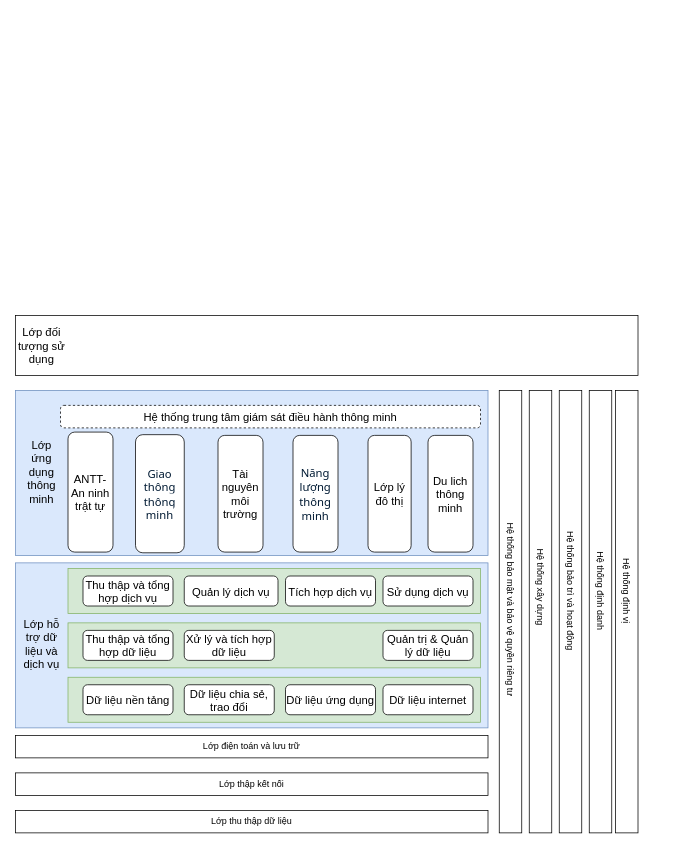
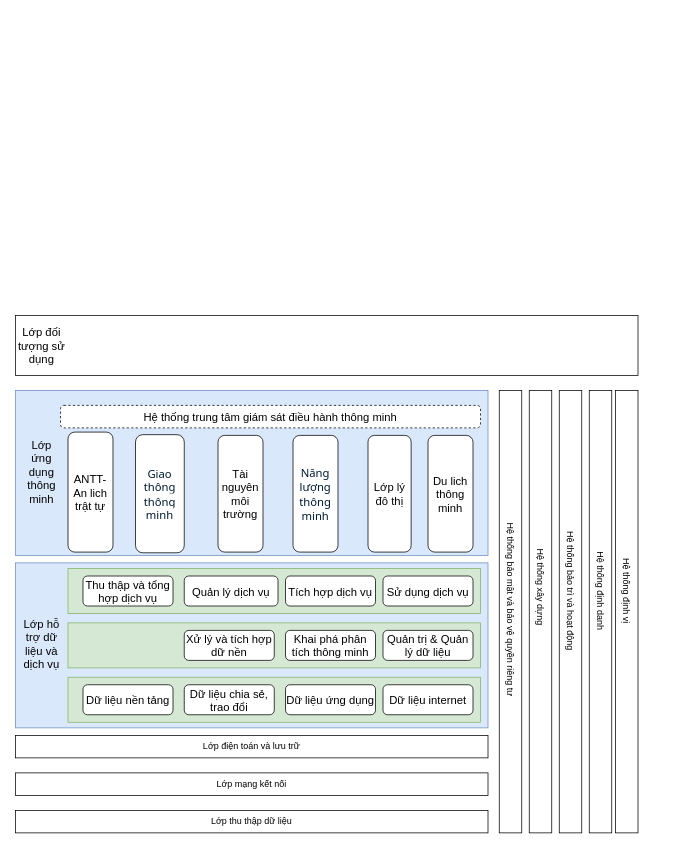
- <mxCell id="32" value="&lt;span style=&quot;font-size: 15px;&quot;&gt;ANTT-An ninh trật tự&lt;/span&gt;" style="rounded=1;whiteSpace=wrap;html=1;direction=south;" vertex="1" parent="1"><mxGeometry x="90" y="575.62" width="60" height="160" as="geometry" /></mxCell>
+ <mxCell id="32" value="&lt;span style=&quot;font-size: 15px;&quot;&gt;ANTT-An lich trật tự&lt;/span&gt;" style="rounded=1;whiteSpace=wrap;html=1;direction=south;" vertex="1" parent="1"><mxGeometry x="90" y="575.62" width="60" height="160" as="geometry" /></mxCell>
- <mxCell id="24" value="&lt;span style=&quot;font-size: 15px;&quot;&gt;Thu thập và tổng hợp dữ liệu&lt;/span&gt;" style="rounded=1;whiteSpace=wrap;html=1;" vertex="1" parent="1"><mxGeometry x="110" y="840" width="120" height="40" as="geometry" /></mxCell>
- <mxCell id="35" value="&lt;span style=&quot;font-size: 15px;&quot;&gt;Xử lý và tích hợp dữ liệu&lt;/span&gt;" style="rounded=1;whiteSpace=wrap;html=1;" vertex="1" parent="1"><mxGeometry x="245" y="840" width="120" height="40" as="geometry" /></mxCell>
+ <mxCell id="35" value="&lt;span style=&quot;font-size: 15px;&quot;&gt;Xử lý và tích hợp dữ nền&lt;/span&gt;" style="rounded=1;whiteSpace=wrap;html=1;" vertex="1" parent="1"><mxGeometry x="245" y="840" width="120" height="40" as="geometry" /></mxCell>
+ <mxCell id="36" value="&lt;span style=&quot;font-size: 15px;&quot;&gt;Khai phá phân tích thông minh&lt;/span&gt;" style="rounded=1;whiteSpace=wrap;html=1;" vertex="1" parent="1"><mxGeometry x="380" y="840" width="120" height="40" as="geometry" /></mxCell>
- <mxCell id="4" value="Lớp thập kết nối" style="rounded=0;whiteSpace=wrap;html=1;" vertex="1" parent="1"><mxGeometry x="20" y="1030" width="630" height="30" as="geometry" /></mxCell>
+ <mxCell id="4" value="Lớp mạng kết nối" style="rounded=0;whiteSpace=wrap;html=1;" vertex="1" parent="1"><mxGeometry x="20" y="1030" width="630" height="30" as="geometry" /></mxCell>
